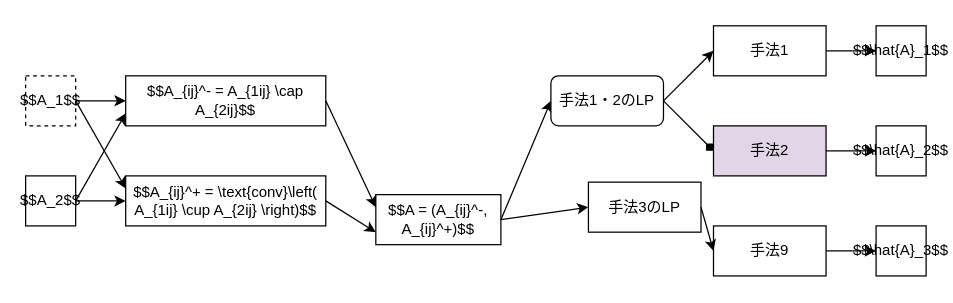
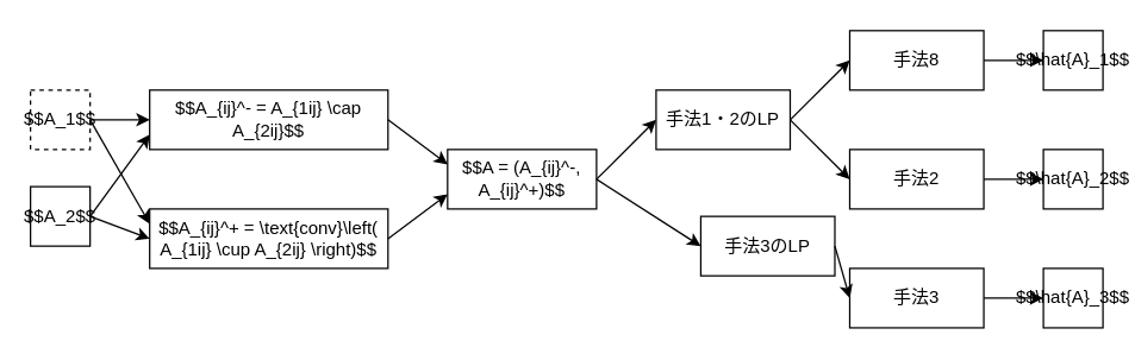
- <mxCell id="17" value="手法1" style="rounded=0;whiteSpace=wrap;html=1;" parent="1" vertex="1"><mxGeometry x="570" y="20" width="90" height="40" as="geometry" /></mxCell>
+ <mxCell id="17" value="手法8" style="rounded=0;whiteSpace=wrap;html=1;" parent="1" vertex="1"><mxGeometry x="570" y="20" width="90" height="40" as="geometry" /></mxCell>
- <mxCell id="14" value="手法1・2のLP" style="whiteSpace=wrap;html=1;rounded=1;" parent="1" vertex="1"><mxGeometry x="440" y="60" width="90" height="40" as="geometry" /></mxCell>
+ <mxCell id="14" value="手法1・2のLP" style="rounded=0;whiteSpace=wrap;html=1;" parent="1" vertex="1"><mxGeometry x="440" y="60" width="90" height="40" as="geometry" /></mxCell>
- <mxCell id="21" value="" style="endArrow=diamond;html=1;rounded=0;exitX=1;exitY=0.5;exitDx=0;exitDy=0;entryX=0;entryY=0.5;entryDx=0;entryDy=0;" parent="1" source="14" target="19" edge="1"><mxGeometry width="50" height="50" relative="1" as="geometry"><mxPoint x="530" y="300" as="sourcePoint" /><mxPoint x="580" y="250" as="targetPoint" /></mxGeometry></mxCell>
+ <mxCell id="21" value="" style="endArrow=classic;html=1;rounded=0;exitX=1;exitY=0.5;exitDx=0;exitDy=0;entryX=0;entryY=0.5;entryDx=0;entryDy=0;" parent="1" source="14" target="19" edge="1"><mxGeometry width="50" height="50" relative="1" as="geometry"><mxPoint x="530" y="300" as="sourcePoint" /><mxPoint x="580" y="250" as="targetPoint" /></mxGeometry></mxCell>
- <mxCell id="19" value="手法2" style="rounded=0;whiteSpace=wrap;html=1;fillColor=#e1d5e7;" parent="1" vertex="1"><mxGeometry x="570" y="100" width="90" height="40" as="geometry" /></mxCell>
+ <mxCell id="19" value="手法2" style="rounded=0;whiteSpace=wrap;html=1;" parent="1" vertex="1"><mxGeometry x="570" y="100" width="90" height="40" as="geometry" /></mxCell>
- <mxCell id="3" value="$$A_2$$" style="rounded=0;whiteSpace=wrap;html=1;" parent="1" vertex="1"><mxGeometry x="20" y="140" width="40" height="40" as="geometry" /></mxCell>
+ <mxCell id="3" value="$$A_2$$" style="rounded=0;whiteSpace=wrap;html=1;" parent="1" vertex="1"><mxGeometry x="20" y="125" width="40" height="40" as="geometry" /></mxCell>
- <mxCell id="10" value="$$A = (A_{ij}^-, A_{ij}^+)$$" style="rounded=0;whiteSpace=wrap;html=1;" parent="1" vertex="1"><mxGeometry x="300" y="155" width="100" height="40" as="geometry" /></mxCell>
+ <mxCell id="10" value="$$A = (A_{ij}^-, A_{ij}^+)$$" style="rounded=0;whiteSpace=wrap;html=1;" parent="1" vertex="1"><mxGeometry x="300" y="100" width="100" height="40" as="geometry" /></mxCell>
- <mxCell id="20" value="手法9" style="rounded=0;whiteSpace=wrap;html=1;" parent="1" vertex="1"><mxGeometry x="570" y="180" width="90" height="40" as="geometry" /></mxCell>
+ <mxCell id="20" value="手法3" style="rounded=0;whiteSpace=wrap;html=1;" parent="1" vertex="1"><mxGeometry x="570" y="180" width="90" height="40" as="geometry" /></mxCell>
